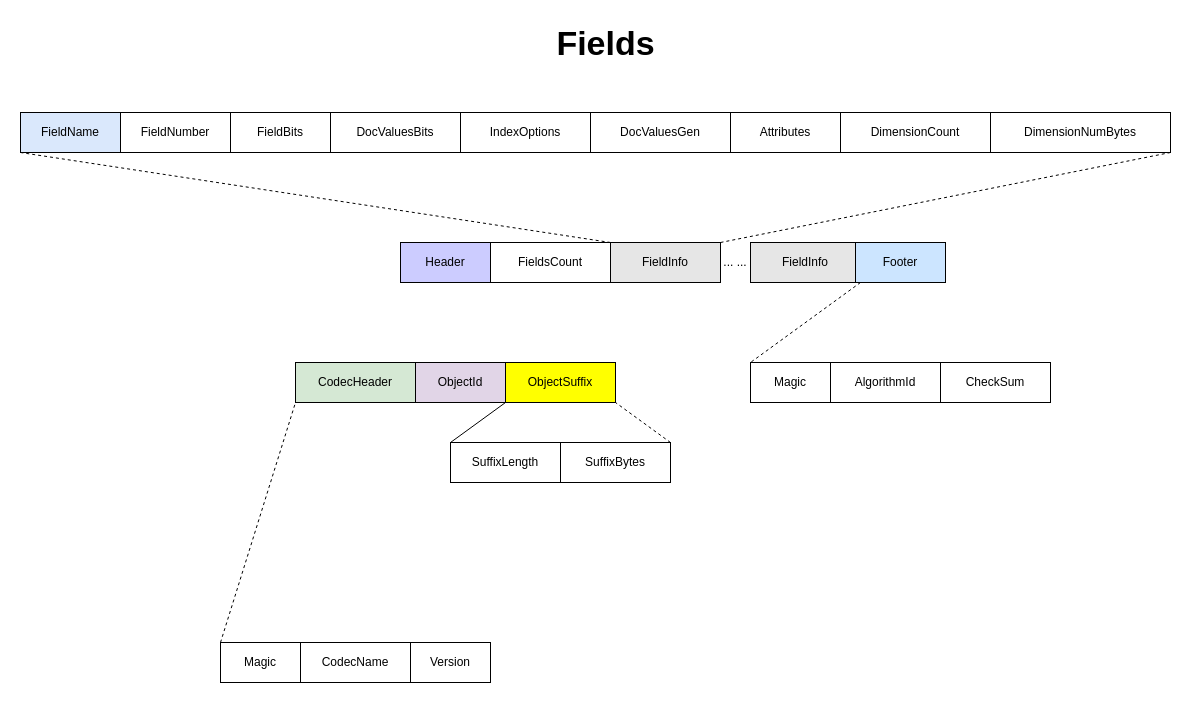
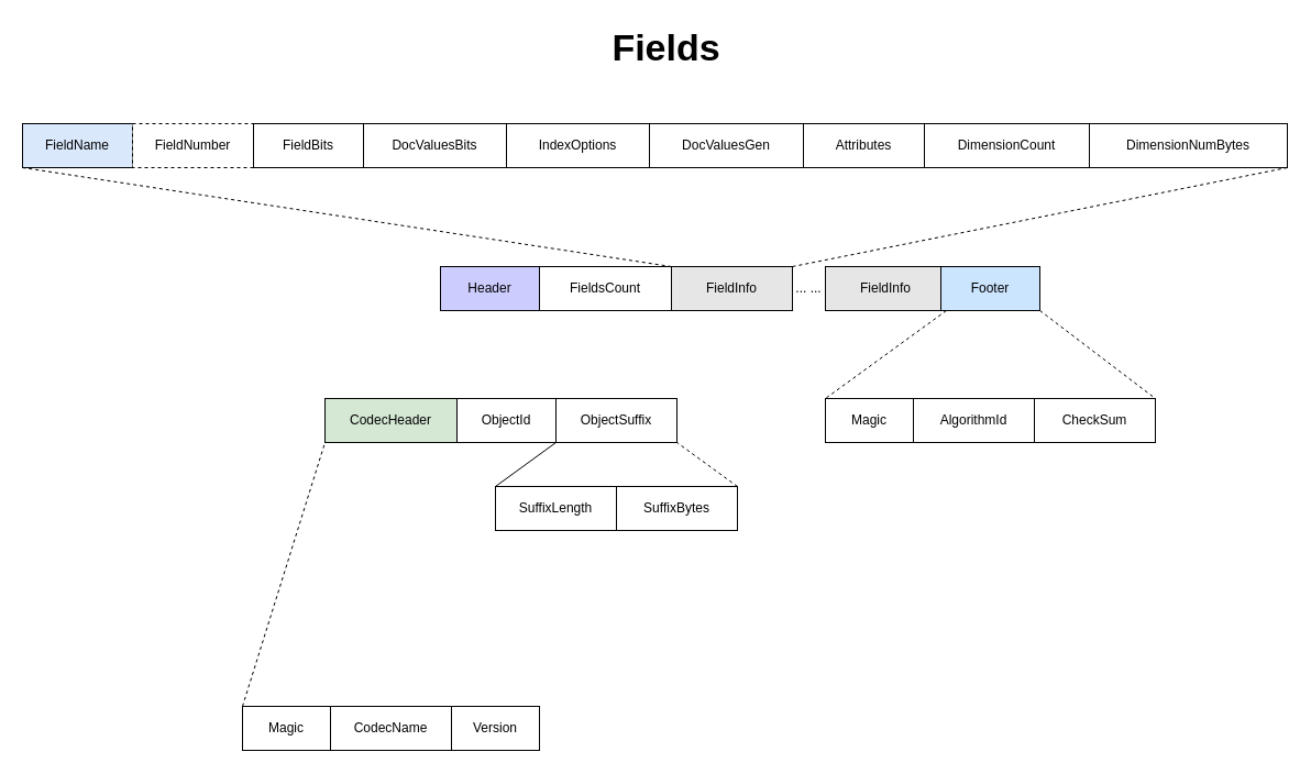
- <mxCell id="28" value="FieldNumber" style="rounded=0;whiteSpace=wrap;html=1;" parent="1" vertex="1"><mxGeometry x="120" y="104" width="110" height="40" as="geometry" /></mxCell>
+ <mxCell id="28" value="FieldNumber" style="rounded=0;whiteSpace=wrap;html=1;dashed=1;" parent="1" vertex="1"><mxGeometry x="120" y="104" width="110" height="40" as="geometry" /></mxCell>
+ <mxCell id="25" value="" style="endArrow=none;dashed=1;html=1;exitX=1;exitY=1;exitDx=0;exitDy=0;entryX=1;entryY=0;entryDx=0;entryDy=0;" parent="1" source="26" target="24" edge="1"><mxGeometry width="50" height="50" relative="1" as="geometry"><mxPoint x="865" y="244" as="sourcePoint" /><mxPoint x="760" y="164" as="targetPoint" /></mxGeometry></mxCell>
- <mxCell id="4" value="ObjectId" style="rounded=0;whiteSpace=wrap;html=1;fillColor=#e1d5e7;" parent="2" vertex="1"><mxGeometry x="195" y="120" width="90" height="40" as="geometry" /></mxCell>
+ <mxCell id="4" value="ObjectId" style="rounded=0;whiteSpace=wrap;html=1;" parent="2" vertex="1"><mxGeometry x="195" y="120" width="90" height="40" as="geometry" /></mxCell>
- <mxCell id="6" value="ObjectSuffix" style="rounded=0;whiteSpace=wrap;html=1;fillColor=#FFFF00;fontColor=#000000;" parent="5" vertex="1"><mxGeometry x="55" width="110" height="40" as="geometry" /></mxCell>
+ <mxCell id="6" value="ObjectSuffix" style="rounded=0;whiteSpace=wrap;html=1;fillColor=#ffffff;fontColor=#000000;" parent="5" vertex="1"><mxGeometry x="55" width="110" height="40" as="geometry" /></mxCell>
